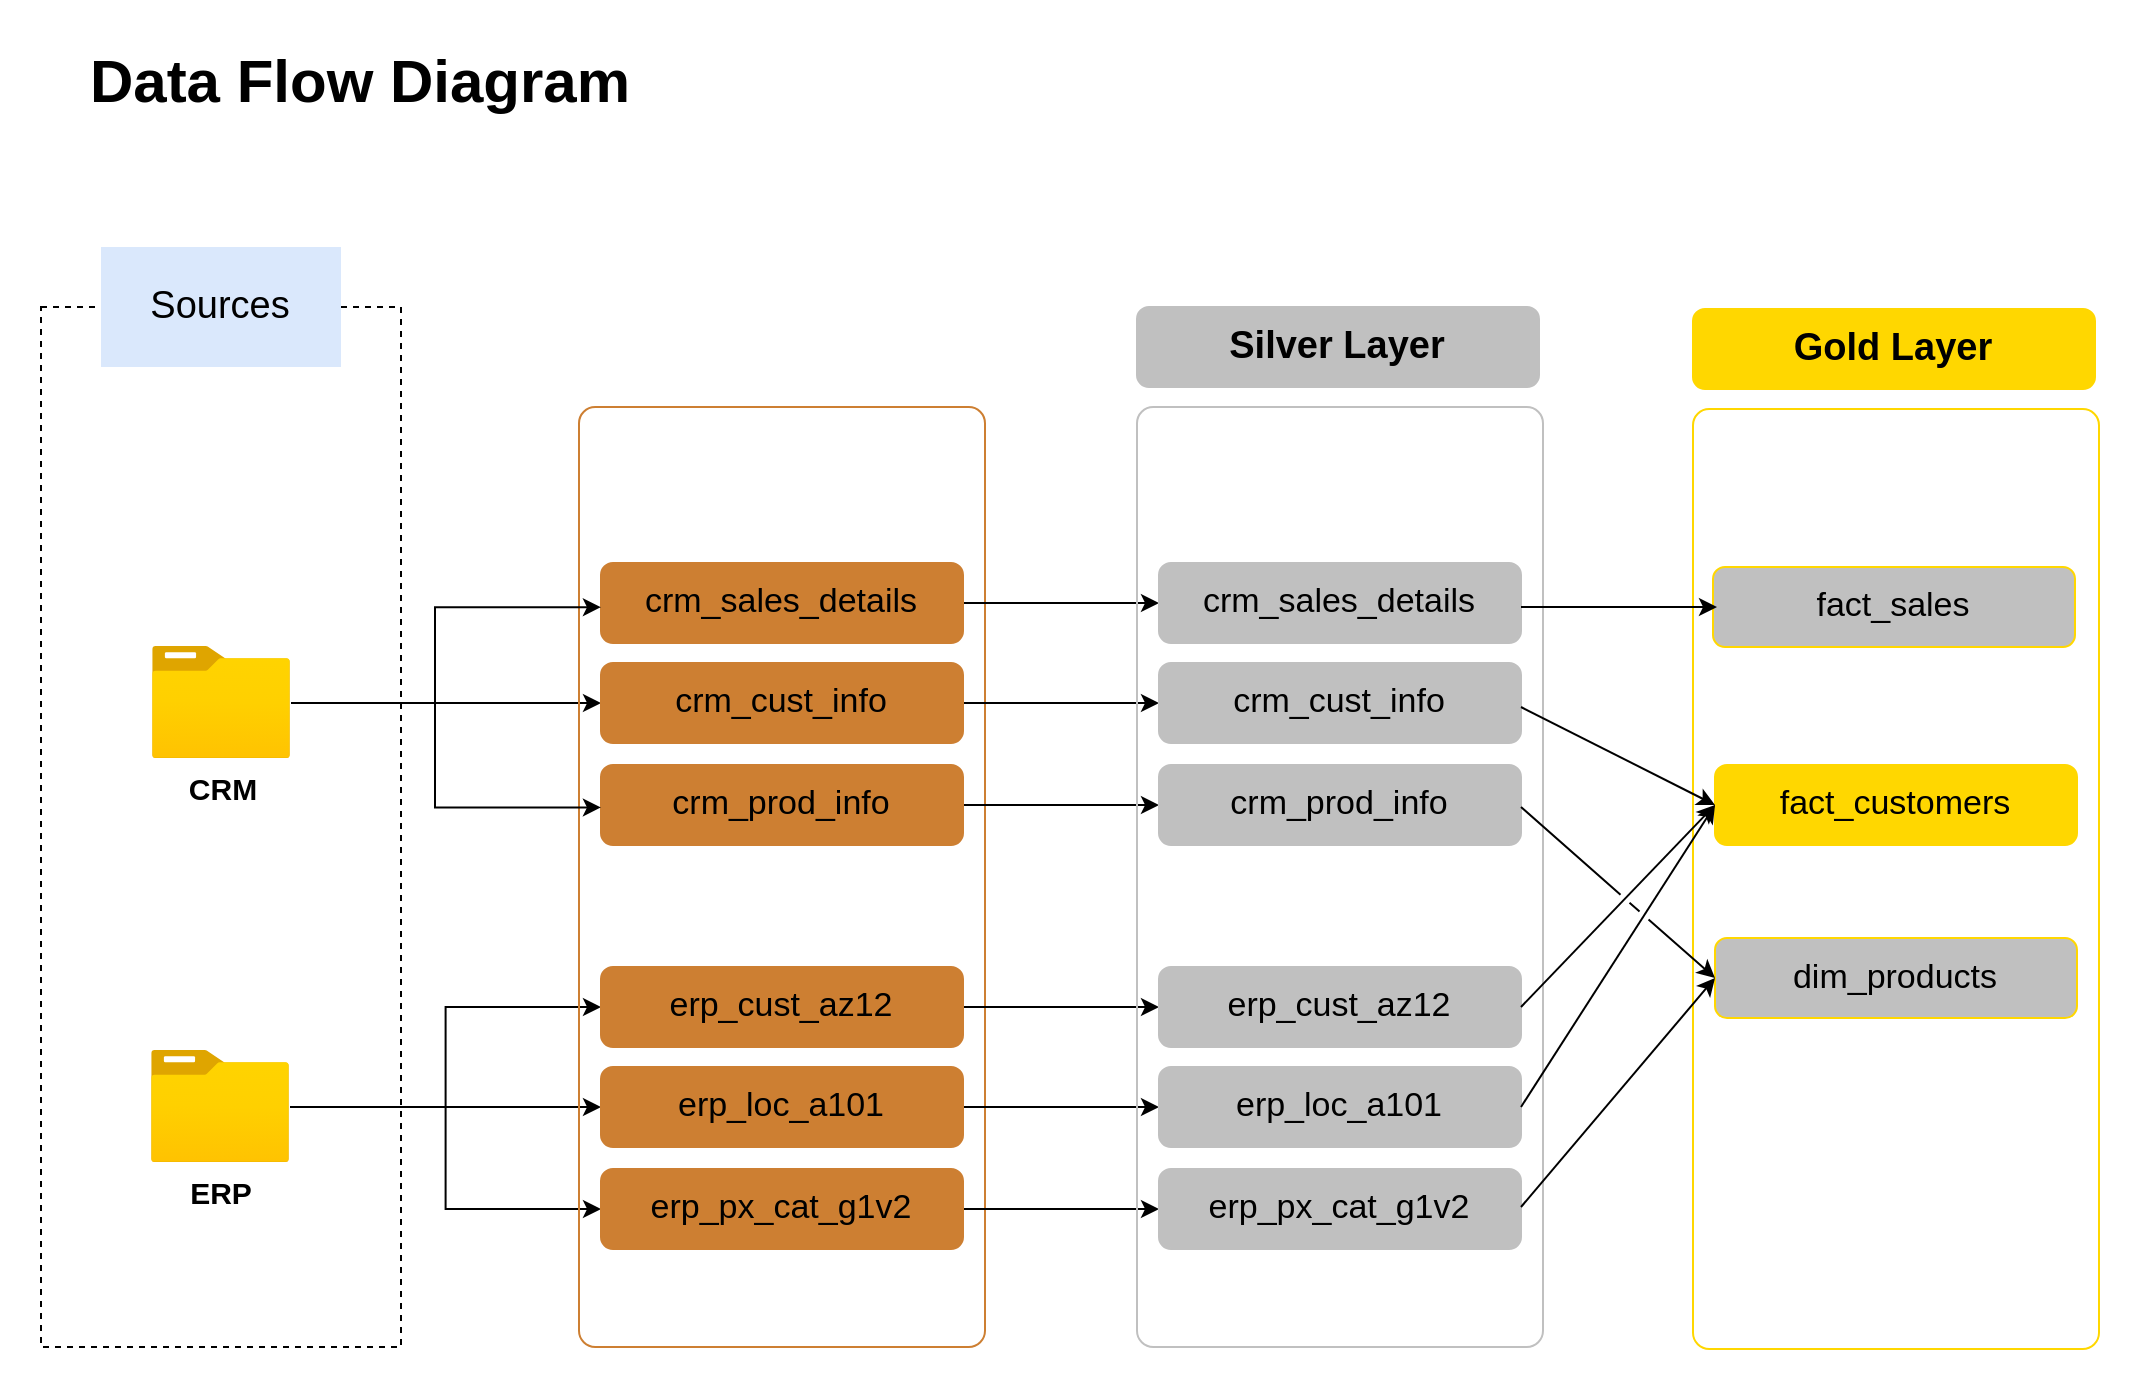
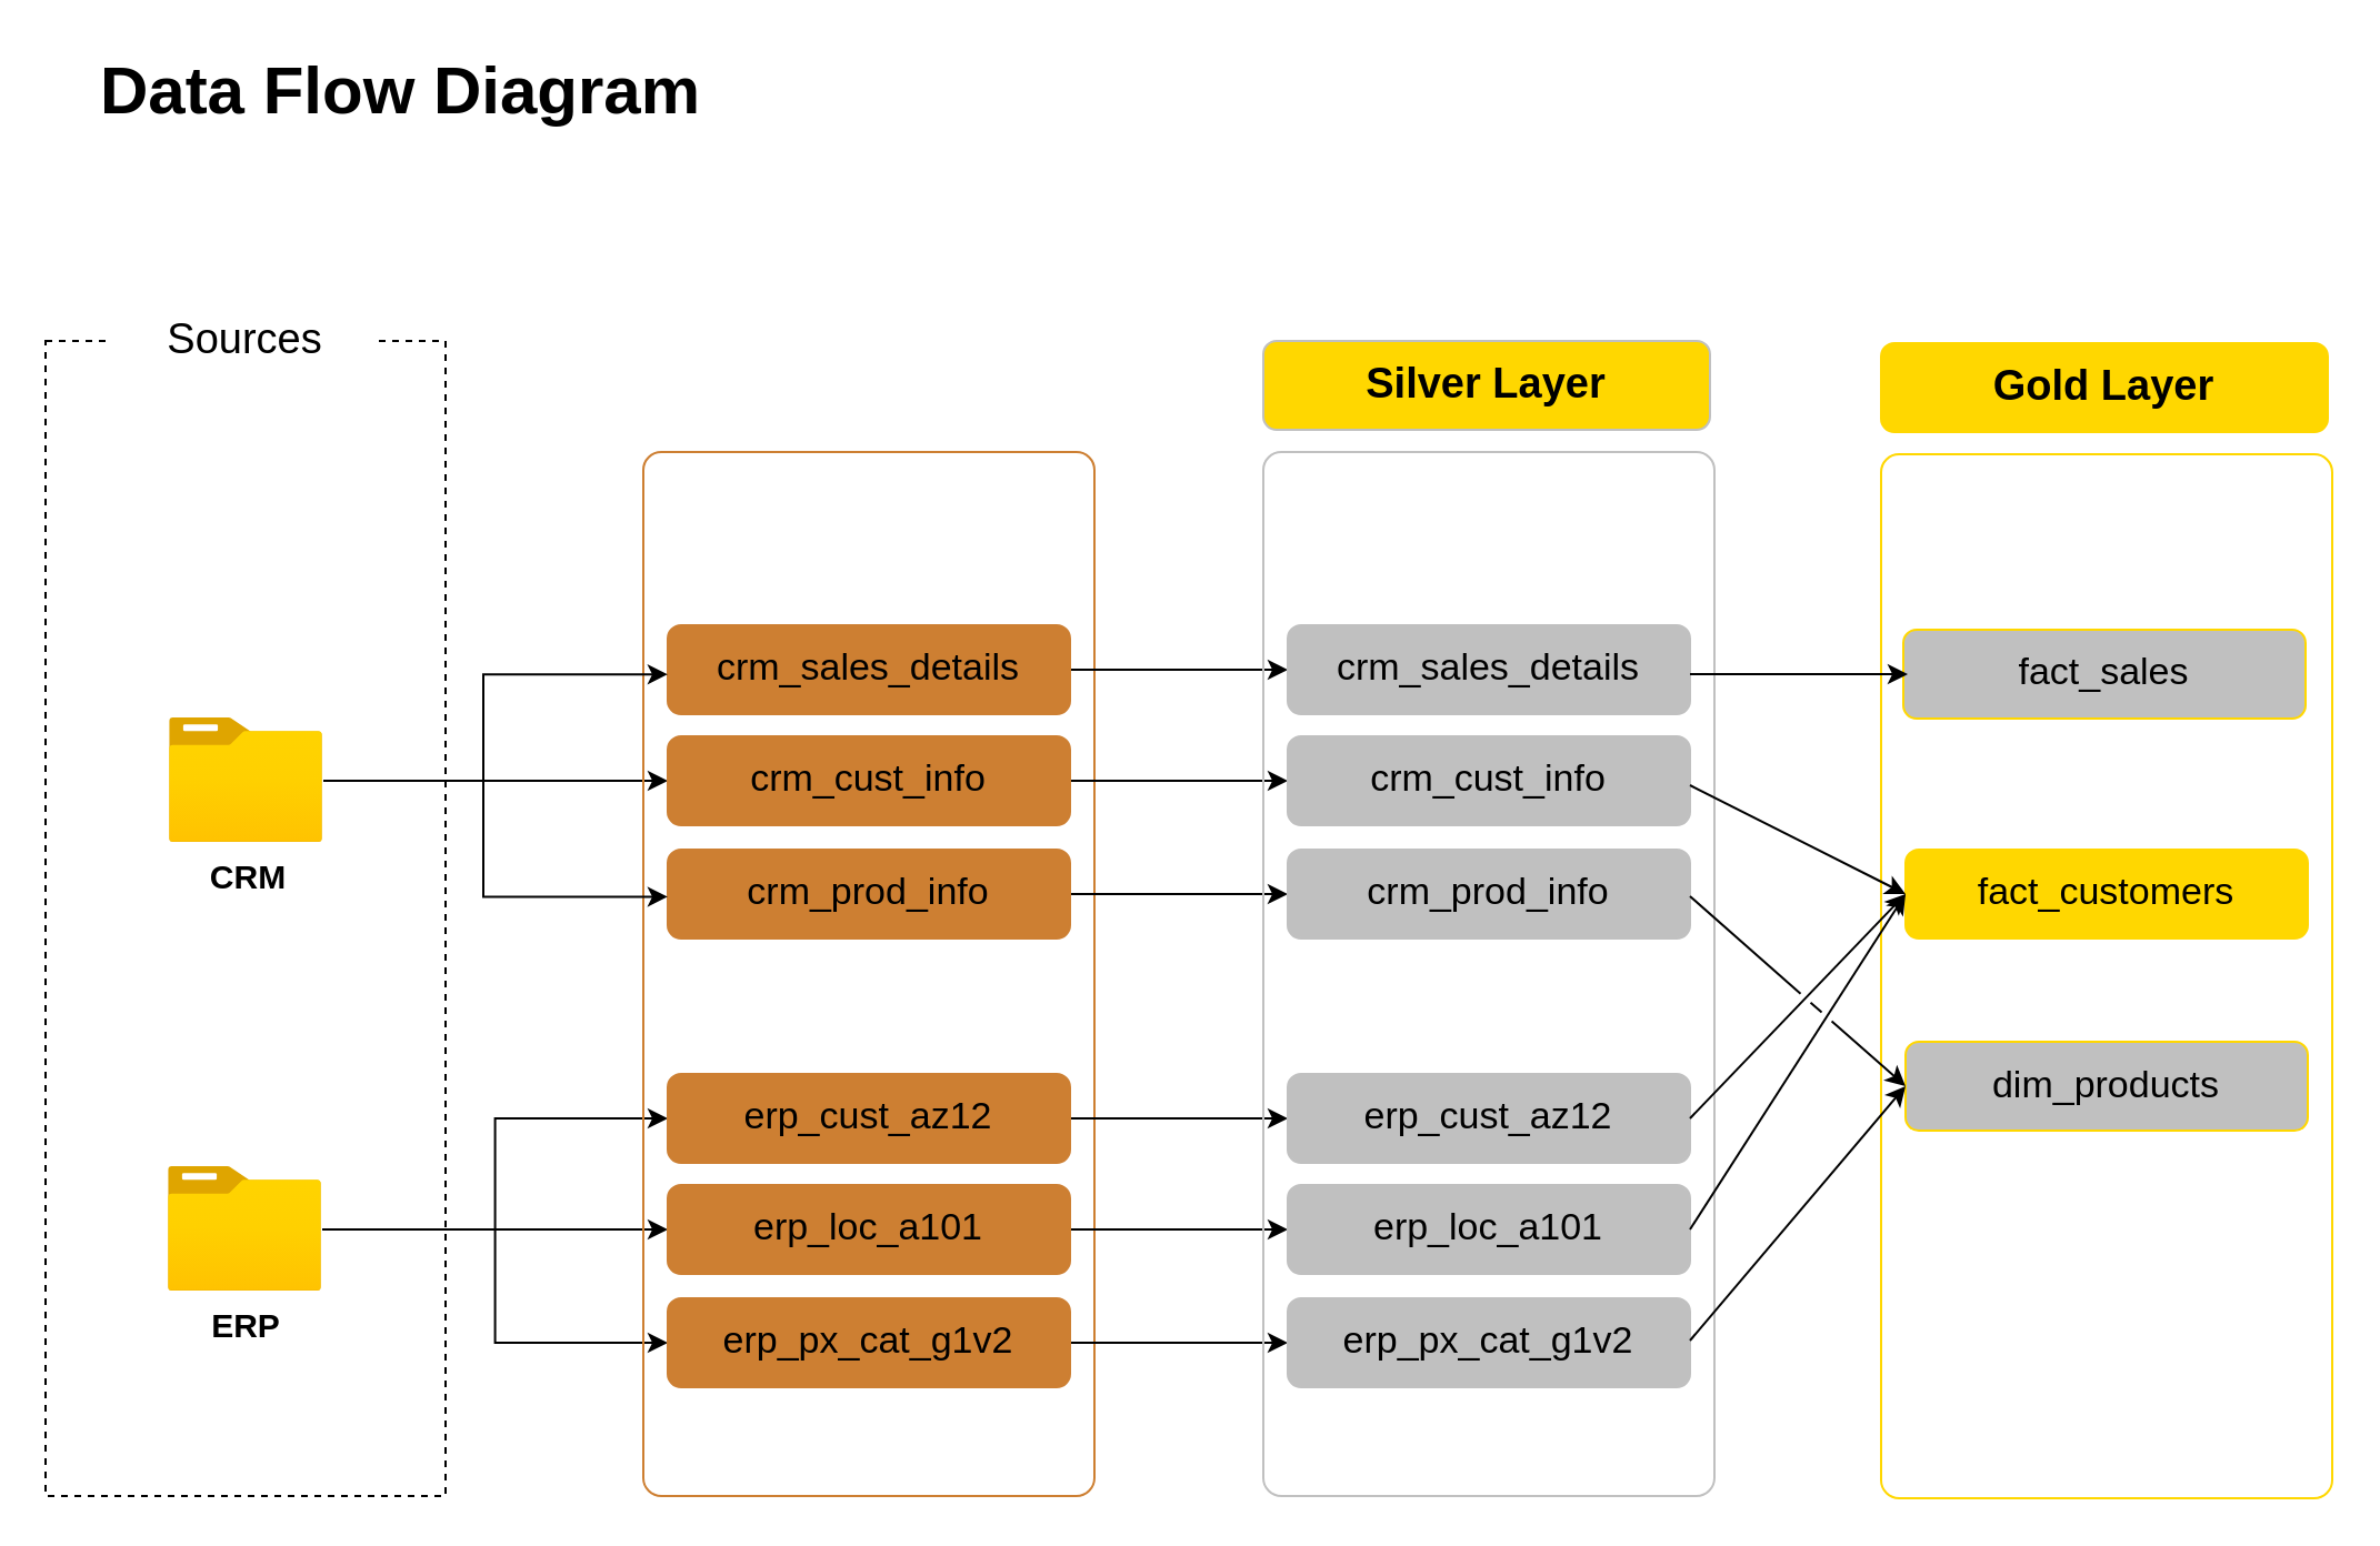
- <mxCell id="3" value="Sources" style="rounded=0;whiteSpace=wrap;html=1;fontSize=19;strokeColor=none;fillColor=#dae8fc;" vertex="1" parent="1"><mxGeometry x="50" y="123" width="120" height="60" as="geometry" /></mxCell>
+ <mxCell id="3" value="Sources" style="rounded=0;whiteSpace=wrap;html=1;fontSize=19;strokeColor=none;" vertex="1" parent="1"><mxGeometry x="50" y="123" width="120" height="60" as="geometry" /></mxCell>
- <mxCell id="26" value="Silver Layer" style="rounded=1;whiteSpace=wrap;html=1;fontSize=19;strokeColor=#C0C0C0;fillColor=#C0C0C0;fontStyle=1" vertex="1" parent="1"><mxGeometry x="568" y="153" width="201" height="40" as="geometry" /></mxCell>
+ <mxCell id="26" value="Silver Layer" style="rounded=1;whiteSpace=wrap;html=1;fontSize=19;strokeColor=#C0C0C0;fillColor=#ffd700;fontStyle=1;" vertex="1" parent="1"><mxGeometry x="568" y="153" width="201" height="40" as="geometry" /></mxCell>
